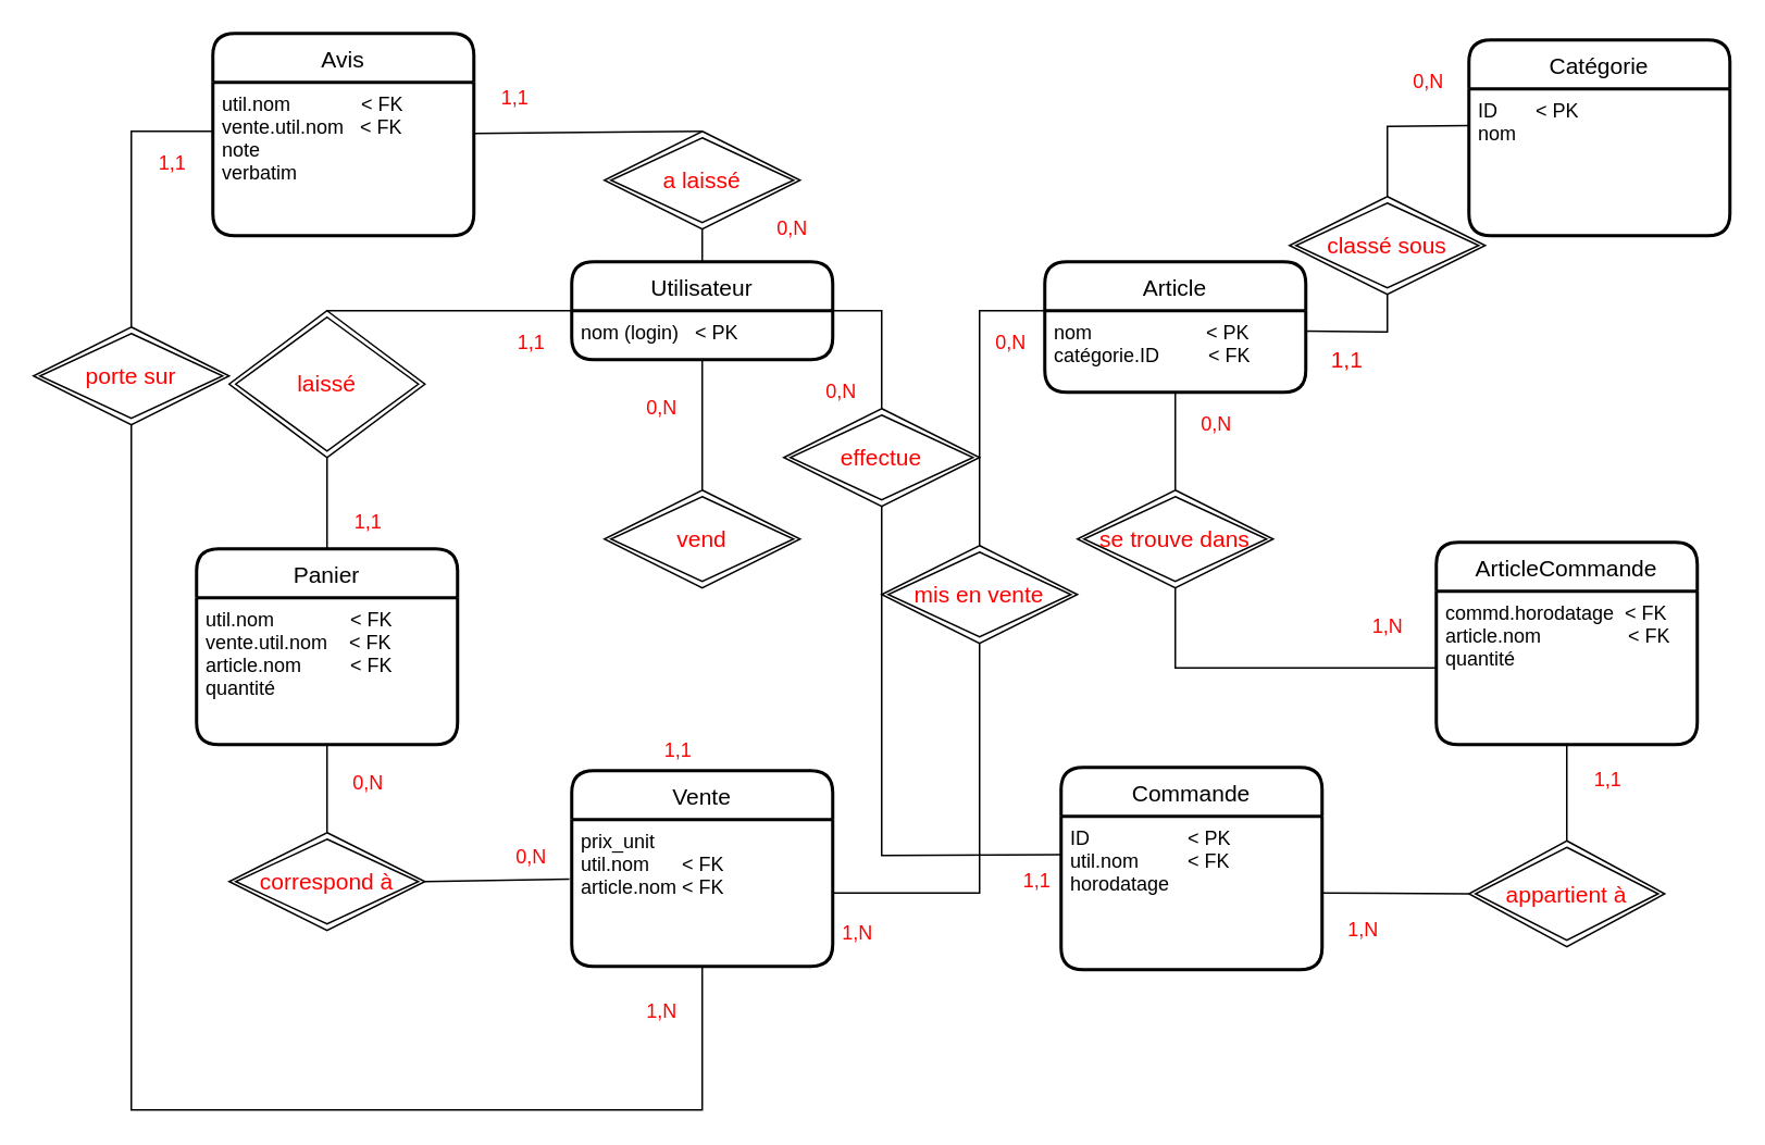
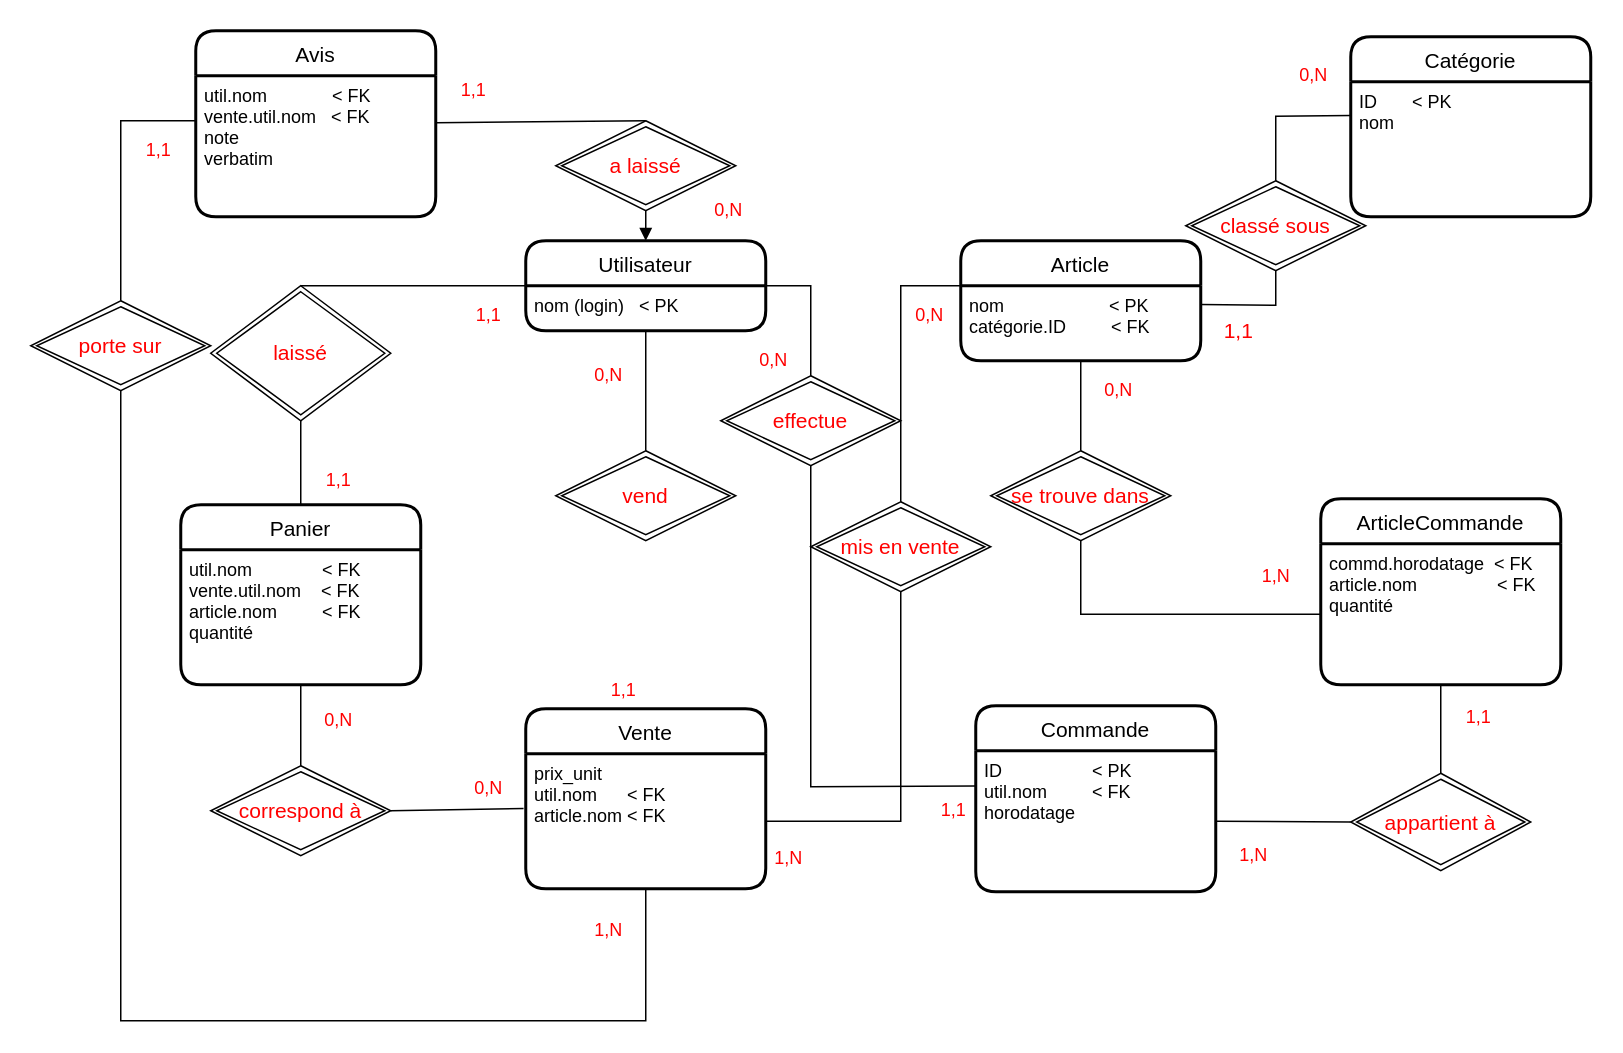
- <mxCell id="51" value="" style="endArrow=none;html=1;rounded=0;fontColor=#FF0000;elbow=vertical;exitX=0.5;exitY=1;exitDx=0;exitDy=0;entryX=0.5;entryY=0;entryDx=0;entryDy=0;" edge="1" parent="1" source="24" target="16"><mxGeometry relative="1" as="geometry"><mxPoint x="390" y="150" as="sourcePoint" /><mxPoint x="550" y="150" as="targetPoint" /></mxGeometry></mxCell>
+ <mxCell id="51" value="" style="endArrow=block;html=1;rounded=0;fontColor=#FF0000;elbow=vertical;exitX=0.5;exitY=1;exitDx=0;exitDy=0;entryX=0.5;entryY=0;entryDx=0;entryDy=0;" edge="1" parent="1" source="24" target="16"><mxGeometry relative="1" as="geometry"><mxPoint x="390" y="150" as="sourcePoint" /><mxPoint x="550" y="150" as="targetPoint" /></mxGeometry></mxCell>
